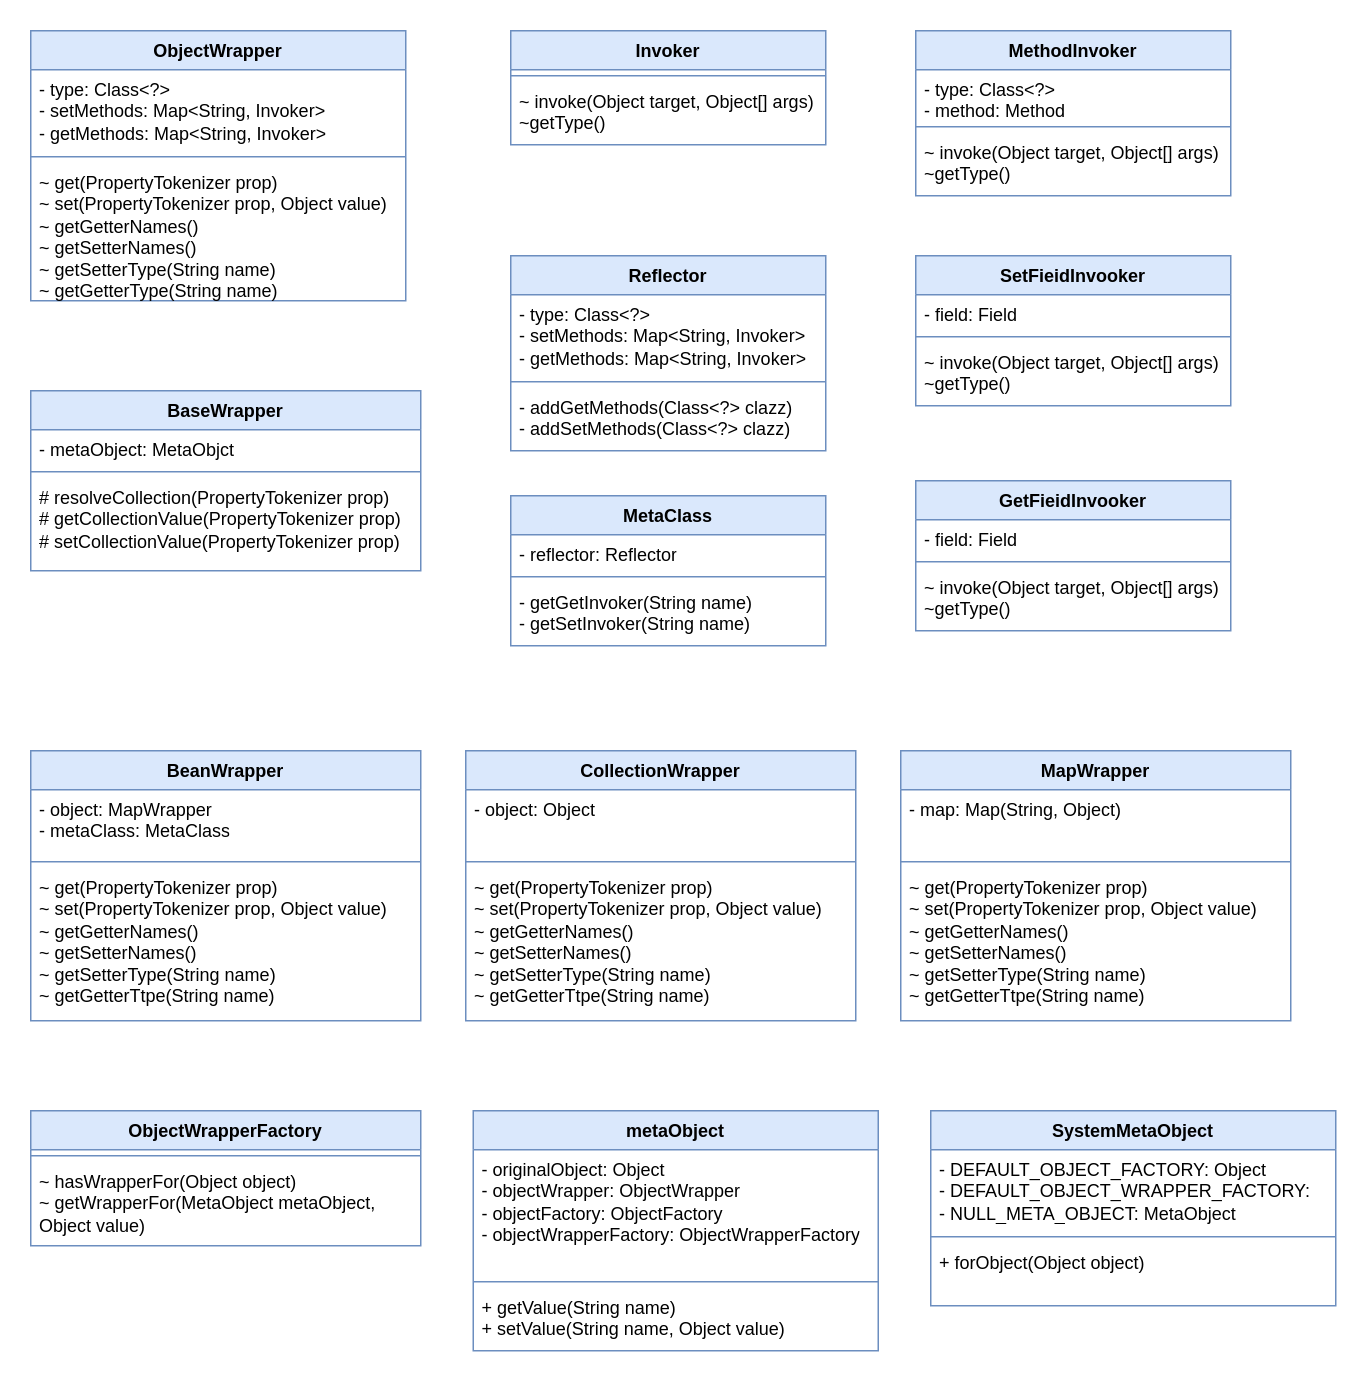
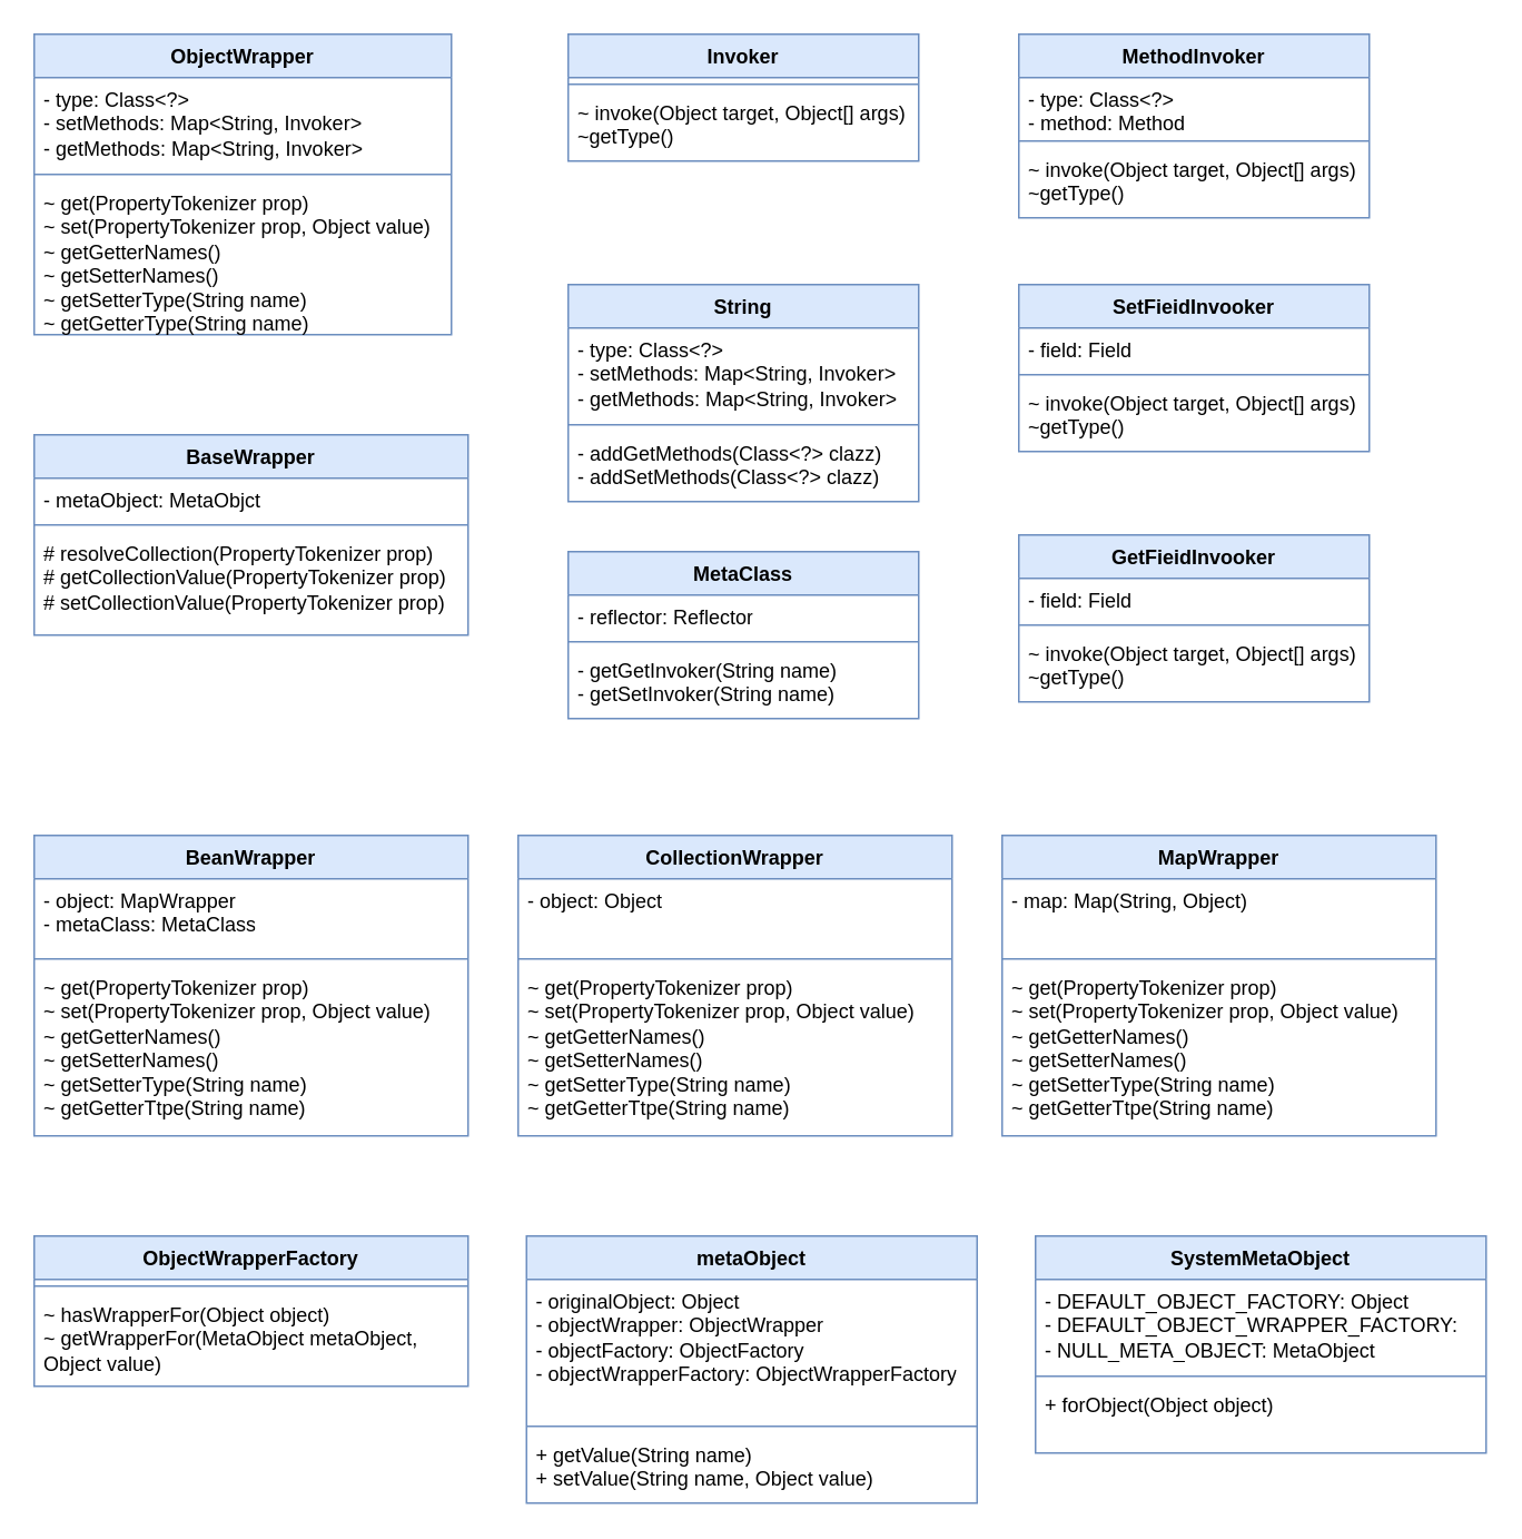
- <mxCell id="17" value="Reflector" style="swimlane;fontStyle=1;align=center;verticalAlign=top;childLayout=stackLayout;horizontal=1;startSize=26;horizontalStack=0;resizeParent=1;resizeParentMax=0;resizeLast=0;collapsible=1;marginBottom=0;whiteSpace=wrap;html=1;fillColor=#dae8fc;strokeColor=#6c8ebf;" vertex="1" parent="1"><mxGeometry x="340" y="170" width="210" height="130" as="geometry" /></mxCell>
+ <mxCell id="17" value="String" style="swimlane;fontStyle=1;align=center;verticalAlign=top;childLayout=stackLayout;horizontal=1;startSize=26;horizontalStack=0;resizeParent=1;resizeParentMax=0;resizeLast=0;collapsible=1;marginBottom=0;whiteSpace=wrap;html=1;fillColor=#dae8fc;strokeColor=#6c8ebf;" vertex="1" parent="1"><mxGeometry x="340" y="170" width="210" height="130" as="geometry" /></mxCell>
